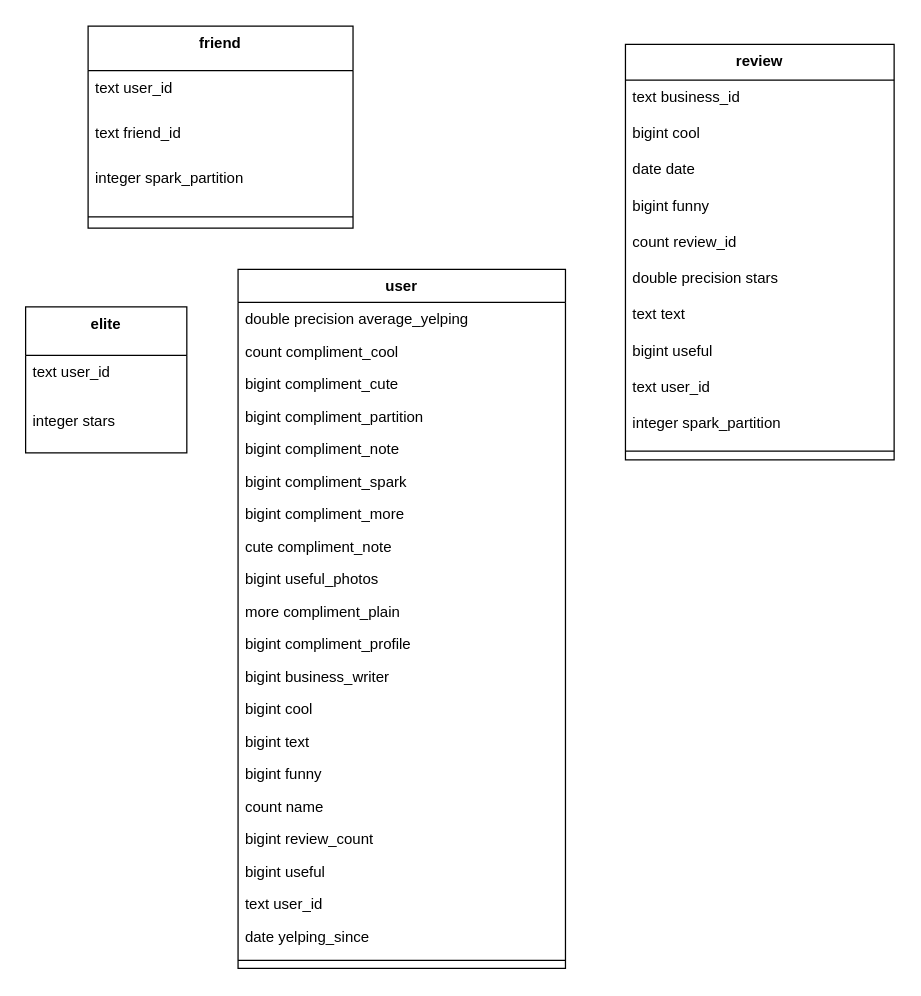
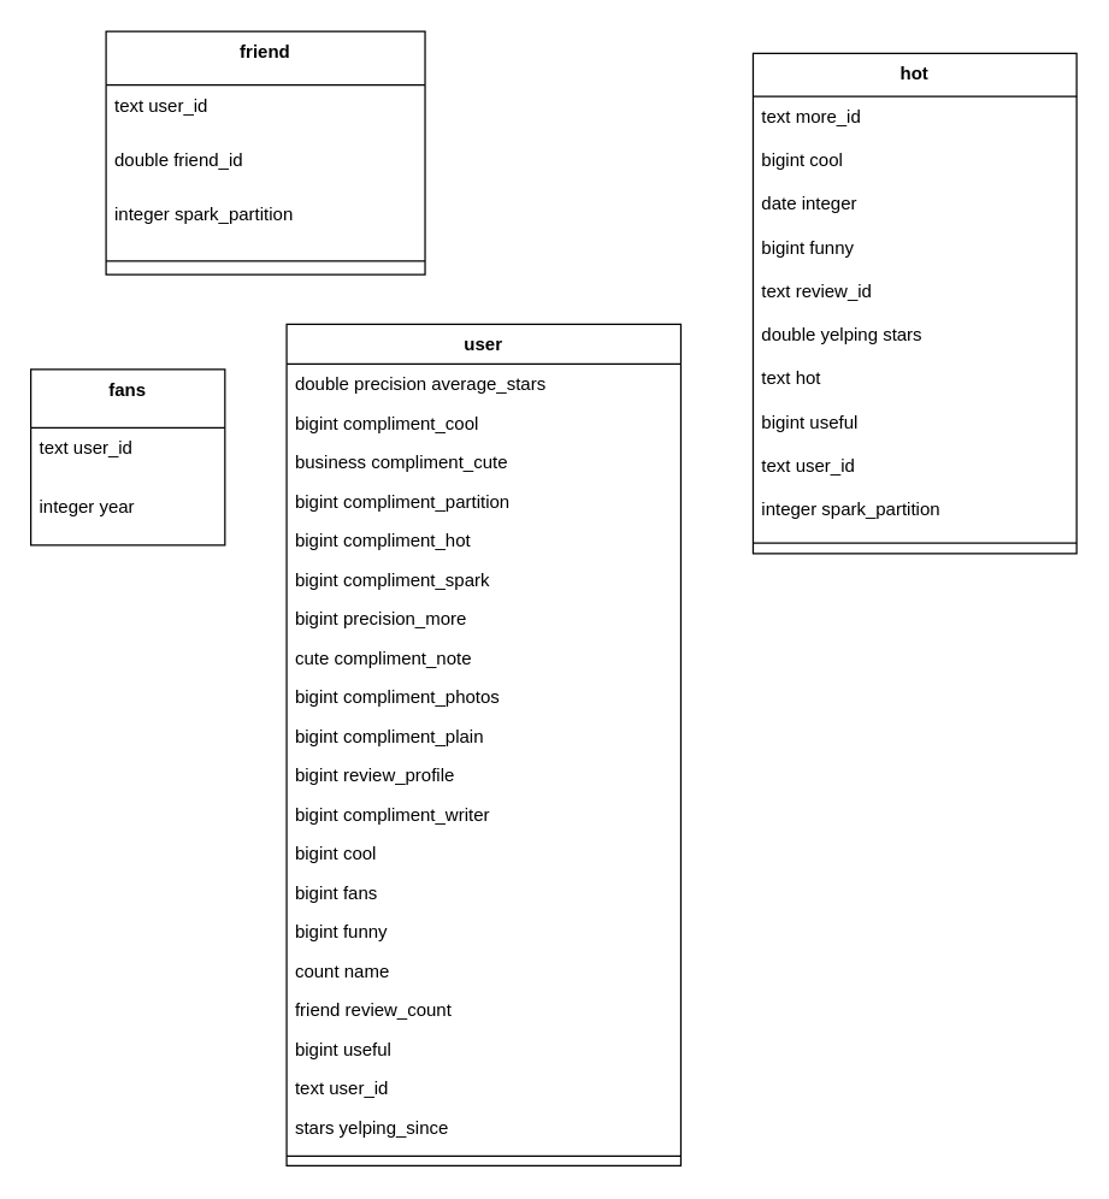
- <mxCell id="10" value="review" style="swimlane;fontStyle=1;align=center;verticalAlign=top;childLayout=stackLayout;horizontal=1;startSize=28.522;horizontalStack=0;resizeParent=1;resizeParentMax=0;resizeLast=0;collapsible=0;marginBottom=0;" parent="1" vertex="1"><mxGeometry x="500" width="215" height="332.522" as="geometry" y="35" /></mxCell>
+ <mxCell id="10" value="hot" style="swimlane;fontStyle=1;align=center;verticalAlign=top;childLayout=stackLayout;horizontal=1;startSize=28.522;horizontalStack=0;resizeParent=1;resizeParentMax=0;resizeLast=0;collapsible=0;marginBottom=0;" parent="1" vertex="1"><mxGeometry x="500" width="215" height="332.522" as="geometry" y="35" /></mxCell>
- <mxCell id="11" value="text business_id" style="text;strokeColor=none;fillColor=none;align=left;verticalAlign=top;spacingLeft=4;spacingRight=4;overflow=hidden;rotatable=0;points=[[0,0.5],[1,0.5]];portConstraint=eastwest;" parent="10" vertex="1"><mxGeometry y="28.522" width="215" height="29" as="geometry" /></mxCell>
+ <mxCell id="11" value="text more_id" style="text;strokeColor=none;fillColor=none;align=left;verticalAlign=top;spacingLeft=4;spacingRight=4;overflow=hidden;rotatable=0;points=[[0,0.5],[1,0.5]];portConstraint=eastwest;" parent="10" vertex="1"><mxGeometry y="28.522" width="215" height="29" as="geometry" /></mxCell>
- <mxCell id="7" value="text friend_id" style="text;strokeColor=none;fillColor=none;align=left;verticalAlign=top;spacingLeft=4;spacingRight=4;overflow=hidden;rotatable=0;points=[[0,0.5],[1,0.5]];portConstraint=eastwest;" parent="5" vertex="1"><mxGeometry y="71.556" width="212" height="36" as="geometry" /></mxCell>
+ <mxCell id="7" value="double friend_id" style="text;strokeColor=none;fillColor=none;align=left;verticalAlign=top;spacingLeft=4;spacingRight=4;overflow=hidden;rotatable=0;points=[[0,0.5],[1,0.5]];portConstraint=eastwest;" parent="5" vertex="1"><mxGeometry y="71.556" width="212" height="36" as="geometry" /></mxCell>
- <mxCell id="13" value="date date" style="text;strokeColor=none;fillColor=none;align=left;verticalAlign=top;spacingLeft=4;spacingRight=4;overflow=hidden;rotatable=0;points=[[0,0.5],[1,0.5]];portConstraint=eastwest;" parent="10" vertex="1"><mxGeometry y="86.522" width="215" height="29" as="geometry" /></mxCell>
+ <mxCell id="13" value="date integer" style="text;strokeColor=none;fillColor=none;align=left;verticalAlign=top;spacingLeft=4;spacingRight=4;overflow=hidden;rotatable=0;points=[[0,0.5],[1,0.5]];portConstraint=eastwest;" parent="10" vertex="1"><mxGeometry y="86.522" width="215" height="29" as="geometry" /></mxCell>
- <mxCell id="15" value="count review_id" style="text;strokeColor=none;fillColor=none;align=left;verticalAlign=top;spacingLeft=4;spacingRight=4;overflow=hidden;rotatable=0;points=[[0,0.5],[1,0.5]];portConstraint=eastwest;" parent="10" vertex="1"><mxGeometry y="144.522" width="215" height="29" as="geometry" /></mxCell>
+ <mxCell id="15" value="text review_id" style="text;strokeColor=none;fillColor=none;align=left;verticalAlign=top;spacingLeft=4;spacingRight=4;overflow=hidden;rotatable=0;points=[[0,0.5],[1,0.5]];portConstraint=eastwest;" parent="10" vertex="1"><mxGeometry y="144.522" width="215" height="29" as="geometry" /></mxCell>
- <mxCell id="16" value="double precision stars" style="text;strokeColor=none;fillColor=none;align=left;verticalAlign=top;spacingLeft=4;spacingRight=4;overflow=hidden;rotatable=0;points=[[0,0.5],[1,0.5]];portConstraint=eastwest;" parent="10" vertex="1"><mxGeometry y="173.522" width="215" height="29" as="geometry" /></mxCell>
+ <mxCell id="16" value="double yelping stars" style="text;strokeColor=none;fillColor=none;align=left;verticalAlign=top;spacingLeft=4;spacingRight=4;overflow=hidden;rotatable=0;points=[[0,0.5],[1,0.5]];portConstraint=eastwest;" parent="10" vertex="1"><mxGeometry y="173.522" width="215" height="29" as="geometry" /></mxCell>
- <mxCell id="17" value="text text" style="text;strokeColor=none;fillColor=none;align=left;verticalAlign=top;spacingLeft=4;spacingRight=4;overflow=hidden;rotatable=0;points=[[0,0.5],[1,0.5]];portConstraint=eastwest;" parent="10" vertex="1"><mxGeometry y="202.522" width="215" height="29" as="geometry" /></mxCell>
+ <mxCell id="17" value="text hot" style="text;strokeColor=none;fillColor=none;align=left;verticalAlign=top;spacingLeft=4;spacingRight=4;overflow=hidden;rotatable=0;points=[[0,0.5],[1,0.5]];portConstraint=eastwest;" parent="10" vertex="1"><mxGeometry y="202.522" width="215" height="29" as="geometry" /></mxCell>
- <mxCell id="23" value="double precision average_yelping" style="text;strokeColor=none;fillColor=none;align=left;verticalAlign=top;spacingLeft=4;spacingRight=4;overflow=hidden;rotatable=0;points=[[0,0.5],[1,0.5]];portConstraint=eastwest;" parent="22" vertex="1"><mxGeometry y="26.419" width="262" height="26" as="geometry" /></mxCell>
+ <mxCell id="23" value="double precision average_stars" style="text;strokeColor=none;fillColor=none;align=left;verticalAlign=top;spacingLeft=4;spacingRight=4;overflow=hidden;rotatable=0;points=[[0,0.5],[1,0.5]];portConstraint=eastwest;" parent="22" vertex="1"><mxGeometry y="26.419" width="262" height="26" as="geometry" /></mxCell>
- <mxCell id="2" value="elite" style="swimlane;fontStyle=1;align=center;verticalAlign=top;childLayout=stackLayout;horizontal=1;startSize=38.857;horizontalStack=0;resizeParent=1;resizeParentMax=0;resizeLast=0;collapsible=0;marginBottom=0;" parent="1" vertex="1"><mxGeometry x="20" y="245" width="129" height="116.857" as="geometry" /></mxCell>
+ <mxCell id="2" value="fans" style="swimlane;fontStyle=1;align=center;verticalAlign=top;childLayout=stackLayout;horizontal=1;startSize=38.857;horizontalStack=0;resizeParent=1;resizeParentMax=0;resizeLast=0;collapsible=0;marginBottom=0;" parent="1" vertex="1"><mxGeometry x="20" y="245" width="129" height="116.857" as="geometry" /></mxCell>
- <mxCell id="24" value="count compliment_cool" style="text;strokeColor=none;fillColor=none;align=left;verticalAlign=top;spacingLeft=4;spacingRight=4;overflow=hidden;rotatable=0;points=[[0,0.5],[1,0.5]];portConstraint=eastwest;" parent="22" vertex="1"><mxGeometry y="52.419" width="262" height="26" as="geometry" /></mxCell>
+ <mxCell id="24" value="bigint compliment_cool" style="text;strokeColor=none;fillColor=none;align=left;verticalAlign=top;spacingLeft=4;spacingRight=4;overflow=hidden;rotatable=0;points=[[0,0.5],[1,0.5]];portConstraint=eastwest;" parent="22" vertex="1"><mxGeometry y="52.419" width="262" height="26" as="geometry" /></mxCell>
- <mxCell id="25" value="bigint compliment_cute" style="text;strokeColor=none;fillColor=none;align=left;verticalAlign=top;spacingLeft=4;spacingRight=4;overflow=hidden;rotatable=0;points=[[0,0.5],[1,0.5]];portConstraint=eastwest;" parent="22" vertex="1"><mxGeometry y="78.419" width="262" height="26" as="geometry" /></mxCell>
+ <mxCell id="25" value="business compliment_cute" style="text;strokeColor=none;fillColor=none;align=left;verticalAlign=top;spacingLeft=4;spacingRight=4;overflow=hidden;rotatable=0;points=[[0,0.5],[1,0.5]];portConstraint=eastwest;" parent="22" vertex="1"><mxGeometry y="78.419" width="262" height="26" as="geometry" /></mxCell>
- <mxCell id="4" value="integer stars" style="text;strokeColor=none;fillColor=none;align=left;verticalAlign=top;spacingLeft=4;spacingRight=4;overflow=hidden;rotatable=0;points=[[0,0.5],[1,0.5]];portConstraint=eastwest;" parent="2" vertex="1"><mxGeometry y="77.857" width="129" height="39" as="geometry" /></mxCell>
+ <mxCell id="4" value="integer year" style="text;strokeColor=none;fillColor=none;align=left;verticalAlign=top;spacingLeft=4;spacingRight=4;overflow=hidden;rotatable=0;points=[[0,0.5],[1,0.5]];portConstraint=eastwest;" parent="2" vertex="1"><mxGeometry y="77.857" width="129" height="39" as="geometry" /></mxCell>
- <mxCell id="27" value="bigint compliment_note" style="text;strokeColor=none;fillColor=none;align=left;verticalAlign=top;spacingLeft=4;spacingRight=4;overflow=hidden;rotatable=0;points=[[0,0.5],[1,0.5]];portConstraint=eastwest;" parent="22" vertex="1"><mxGeometry y="130.419" width="262" height="26" as="geometry" /></mxCell>
+ <mxCell id="27" value="bigint compliment_hot" style="text;strokeColor=none;fillColor=none;align=left;verticalAlign=top;spacingLeft=4;spacingRight=4;overflow=hidden;rotatable=0;points=[[0,0.5],[1,0.5]];portConstraint=eastwest;" parent="22" vertex="1"><mxGeometry y="130.419" width="262" height="26" as="geometry" /></mxCell>
- <mxCell id="29" value="bigint compliment_more" style="text;strokeColor=none;fillColor=none;align=left;verticalAlign=top;spacingLeft=4;spacingRight=4;overflow=hidden;rotatable=0;points=[[0,0.5],[1,0.5]];portConstraint=eastwest;" parent="22" vertex="1"><mxGeometry y="182.419" width="262" height="26" as="geometry" /></mxCell>
+ <mxCell id="29" value="bigint precision_more" style="text;strokeColor=none;fillColor=none;align=left;verticalAlign=top;spacingLeft=4;spacingRight=4;overflow=hidden;rotatable=0;points=[[0,0.5],[1,0.5]];portConstraint=eastwest;" parent="22" vertex="1"><mxGeometry y="182.419" width="262" height="26" as="geometry" /></mxCell>
- <mxCell id="31" value="bigint useful_photos" style="text;strokeColor=none;fillColor=none;align=left;verticalAlign=top;spacingLeft=4;spacingRight=4;overflow=hidden;rotatable=0;points=[[0,0.5],[1,0.5]];portConstraint=eastwest;" parent="22" vertex="1"><mxGeometry y="234.419" width="262" height="26" as="geometry" /></mxCell>
+ <mxCell id="31" value="bigint compliment_photos" style="text;strokeColor=none;fillColor=none;align=left;verticalAlign=top;spacingLeft=4;spacingRight=4;overflow=hidden;rotatable=0;points=[[0,0.5],[1,0.5]];portConstraint=eastwest;" parent="22" vertex="1"><mxGeometry y="234.419" width="262" height="26" as="geometry" /></mxCell>
- <mxCell id="32" value="more compliment_plain" style="text;strokeColor=none;fillColor=none;align=left;verticalAlign=top;spacingLeft=4;spacingRight=4;overflow=hidden;rotatable=0;points=[[0,0.5],[1,0.5]];portConstraint=eastwest;" parent="22" vertex="1"><mxGeometry y="260.419" width="262" height="26" as="geometry" /></mxCell>
+ <mxCell id="32" value="bigint compliment_plain" style="text;strokeColor=none;fillColor=none;align=left;verticalAlign=top;spacingLeft=4;spacingRight=4;overflow=hidden;rotatable=0;points=[[0,0.5],[1,0.5]];portConstraint=eastwest;" parent="22" vertex="1"><mxGeometry y="260.419" width="262" height="26" as="geometry" /></mxCell>
- <mxCell id="33" value="bigint compliment_profile" style="text;strokeColor=none;fillColor=none;align=left;verticalAlign=top;spacingLeft=4;spacingRight=4;overflow=hidden;rotatable=0;points=[[0,0.5],[1,0.5]];portConstraint=eastwest;" parent="22" vertex="1"><mxGeometry y="286.419" width="262" height="26" as="geometry" /></mxCell>
+ <mxCell id="33" value="bigint review_profile" style="text;strokeColor=none;fillColor=none;align=left;verticalAlign=top;spacingLeft=4;spacingRight=4;overflow=hidden;rotatable=0;points=[[0,0.5],[1,0.5]];portConstraint=eastwest;" parent="22" vertex="1"><mxGeometry y="286.419" width="262" height="26" as="geometry" /></mxCell>
- <mxCell id="34" value="bigint business_writer" style="text;strokeColor=none;fillColor=none;align=left;verticalAlign=top;spacingLeft=4;spacingRight=4;overflow=hidden;rotatable=0;points=[[0,0.5],[1,0.5]];portConstraint=eastwest;" parent="22" vertex="1"><mxGeometry y="312.419" width="262" height="26" as="geometry" /></mxCell>
+ <mxCell id="34" value="bigint compliment_writer" style="text;strokeColor=none;fillColor=none;align=left;verticalAlign=top;spacingLeft=4;spacingRight=4;overflow=hidden;rotatable=0;points=[[0,0.5],[1,0.5]];portConstraint=eastwest;" parent="22" vertex="1"><mxGeometry y="312.419" width="262" height="26" as="geometry" /></mxCell>
- <mxCell id="36" value="bigint text" style="text;strokeColor=none;fillColor=none;align=left;verticalAlign=top;spacingLeft=4;spacingRight=4;overflow=hidden;rotatable=0;points=[[0,0.5],[1,0.5]];portConstraint=eastwest;" parent="22" vertex="1"><mxGeometry y="364.419" width="262" height="26" as="geometry" /></mxCell>
+ <mxCell id="36" value="bigint fans" style="text;strokeColor=none;fillColor=none;align=left;verticalAlign=top;spacingLeft=4;spacingRight=4;overflow=hidden;rotatable=0;points=[[0,0.5],[1,0.5]];portConstraint=eastwest;" parent="22" vertex="1"><mxGeometry y="364.419" width="262" height="26" as="geometry" /></mxCell>
- <mxCell id="39" value="bigint review_count" style="text;strokeColor=none;fillColor=none;align=left;verticalAlign=top;spacingLeft=4;spacingRight=4;overflow=hidden;rotatable=0;points=[[0,0.5],[1,0.5]];portConstraint=eastwest;" parent="22" vertex="1"><mxGeometry y="442.419" width="262" height="26" as="geometry" /></mxCell>
+ <mxCell id="39" value="friend review_count" style="text;strokeColor=none;fillColor=none;align=left;verticalAlign=top;spacingLeft=4;spacingRight=4;overflow=hidden;rotatable=0;points=[[0,0.5],[1,0.5]];portConstraint=eastwest;" parent="22" vertex="1"><mxGeometry y="442.419" width="262" height="26" as="geometry" /></mxCell>
- <mxCell id="42" value="date yelping_since" style="text;strokeColor=none;fillColor=none;align=left;verticalAlign=top;spacingLeft=4;spacingRight=4;overflow=hidden;rotatable=0;points=[[0,0.5],[1,0.5]];portConstraint=eastwest;" parent="22" vertex="1"><mxGeometry y="520.419" width="262" height="26" as="geometry" /></mxCell>
+ <mxCell id="42" value="stars yelping_since" style="text;strokeColor=none;fillColor=none;align=left;verticalAlign=top;spacingLeft=4;spacingRight=4;overflow=hidden;rotatable=0;points=[[0,0.5],[1,0.5]];portConstraint=eastwest;" parent="22" vertex="1"><mxGeometry y="520.419" width="262" height="26" as="geometry" /></mxCell>
